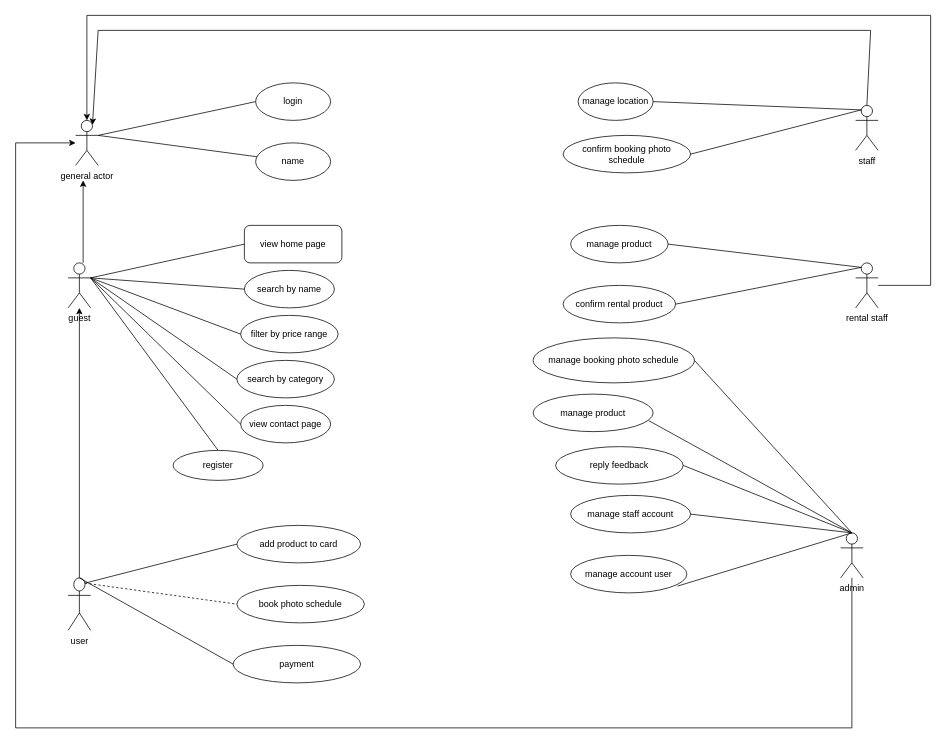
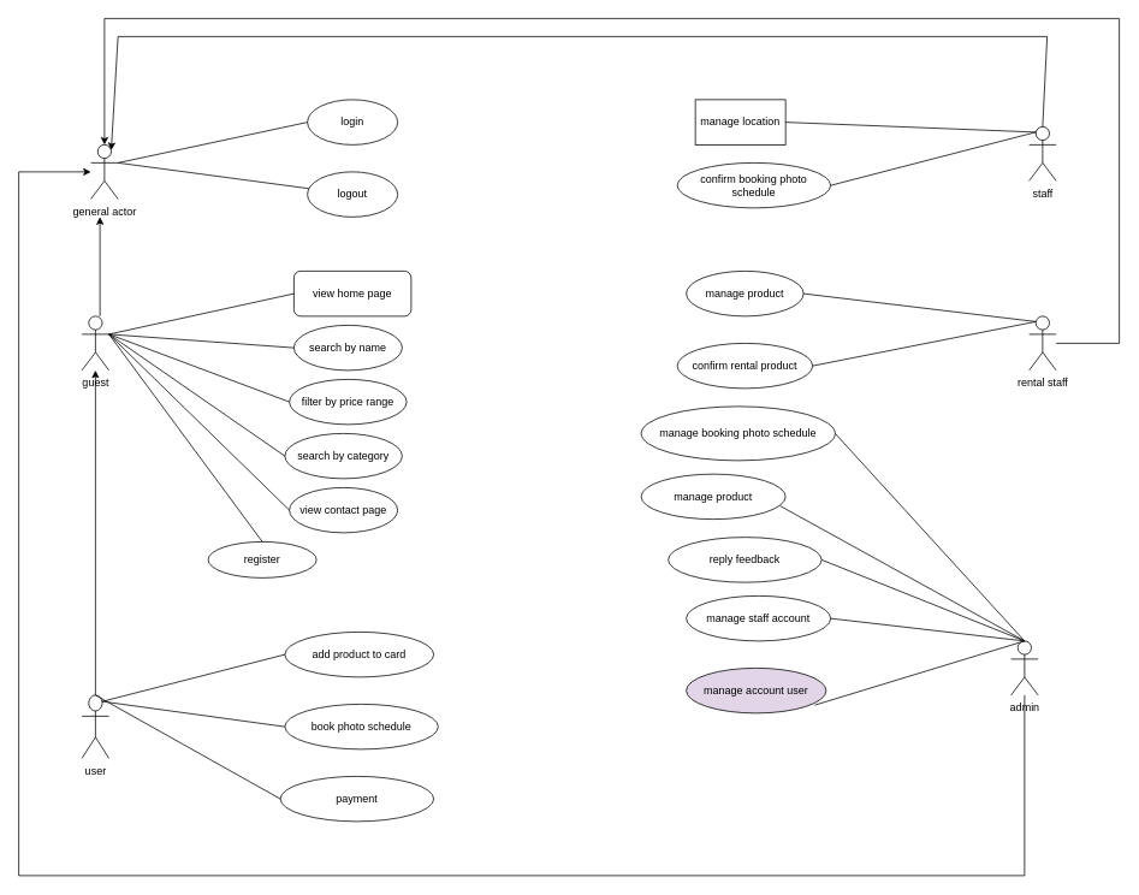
- <mxCell id="19" value="manage location" style="ellipse;whiteSpace=wrap;html=1;" vertex="1" parent="1"><mxGeometry x="770" y="110" width="100" height="50" as="geometry" /></mxCell>
+ <mxCell id="19" value="manage location" style="whiteSpace=wrap;html=1;rounded=0;" vertex="1" parent="1"><mxGeometry x="770" y="110" width="100" height="50" as="geometry" /></mxCell>
- <mxCell id="9" value="name" style="ellipse;whiteSpace=wrap;html=1;" vertex="1" parent="1"><mxGeometry x="340" y="190" width="100" height="50" as="geometry" /></mxCell>
+ <mxCell id="9" value="logout" style="ellipse;whiteSpace=wrap;html=1;" vertex="1" parent="1"><mxGeometry x="340" y="190" width="100" height="50" as="geometry" /></mxCell>
- <mxCell id="35" value="manage account user" style="ellipse;whiteSpace=wrap;html=1;" vertex="1" parent="1"><mxGeometry x="760" y="740" width="155" height="50" as="geometry" /></mxCell>
+ <mxCell id="35" value="manage account user" style="ellipse;whiteSpace=wrap;html=1;fillColor=#e1d5e7;" vertex="1" parent="1"><mxGeometry x="760" y="740" width="155" height="50" as="geometry" /></mxCell>
- <mxCell id="51" value="" style="endArrow=none;html=1;rounded=0;exitX=0.75;exitY=0.1;exitDx=0;exitDy=0;exitPerimeter=0;entryX=0;entryY=0.5;entryDx=0;entryDy=0;dashed=1;" edge="1" parent="1" source="49" target="11"><mxGeometry width="50" height="50" relative="1" as="geometry"><mxPoint x="130" y="840" as="sourcePoint" /><mxPoint x="332" y="788" as="targetPoint" /></mxGeometry></mxCell>
+ <mxCell id="51" value="" style="endArrow=none;html=1;rounded=0;exitX=0.75;exitY=0.1;exitDx=0;exitDy=0;exitPerimeter=0;entryX=0;entryY=0.5;entryDx=0;entryDy=0;" edge="1" parent="1" source="49" target="11"><mxGeometry width="50" height="50" relative="1" as="geometry"><mxPoint x="130" y="840" as="sourcePoint" /><mxPoint x="332" y="788" as="targetPoint" /></mxGeometry></mxCell>
